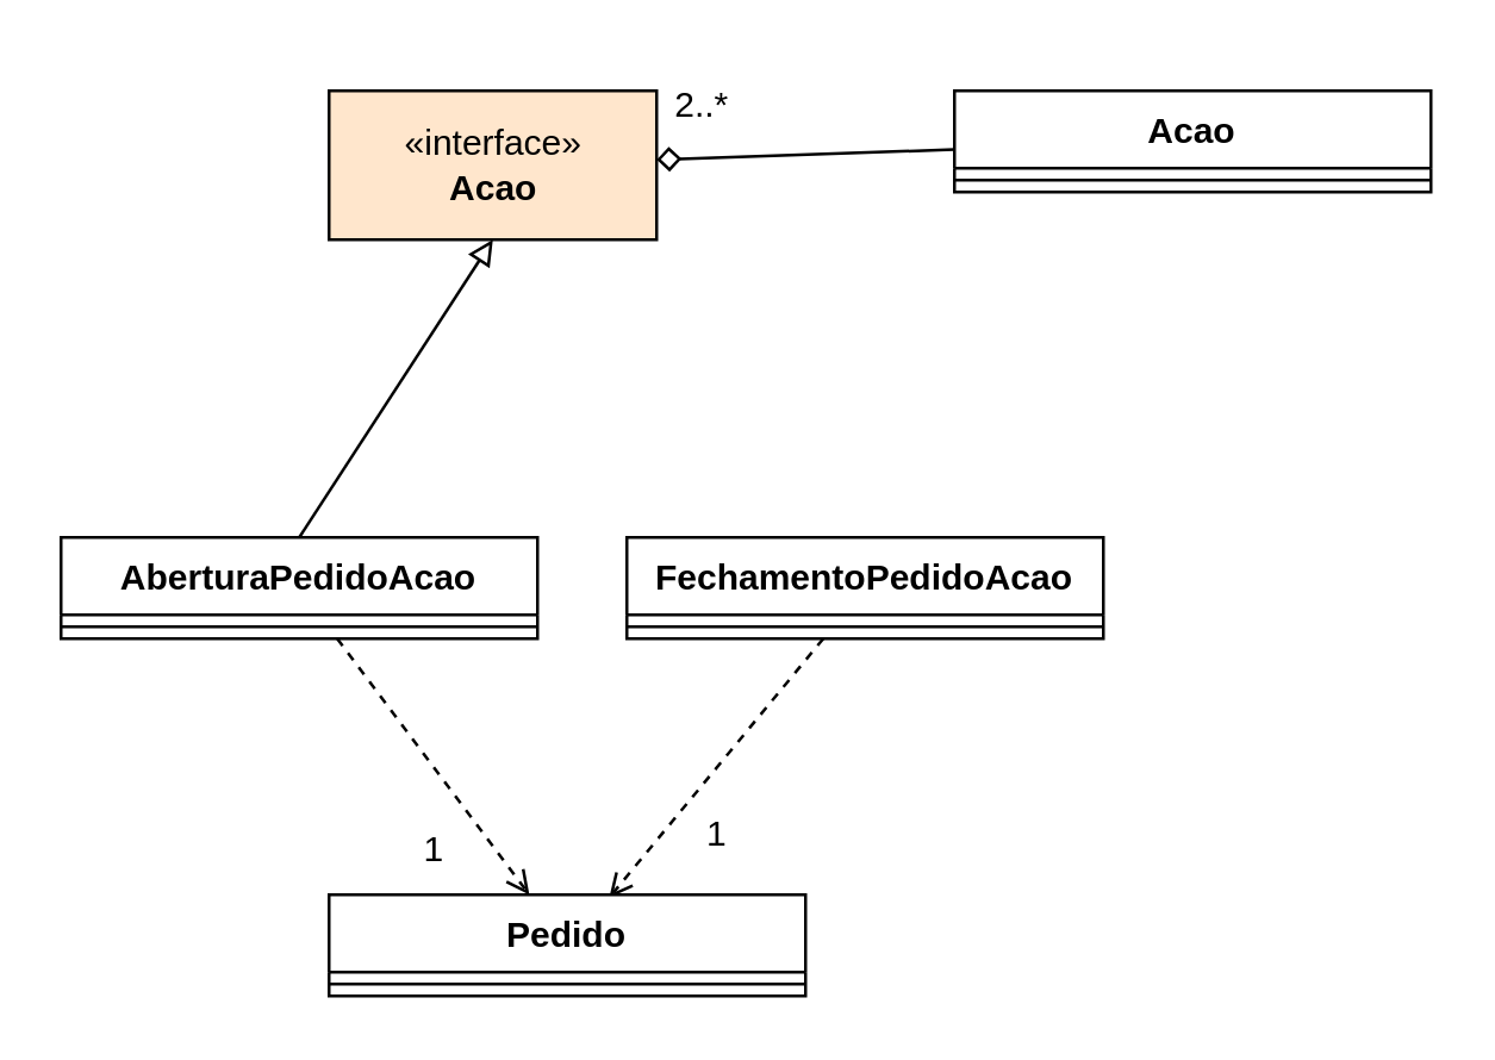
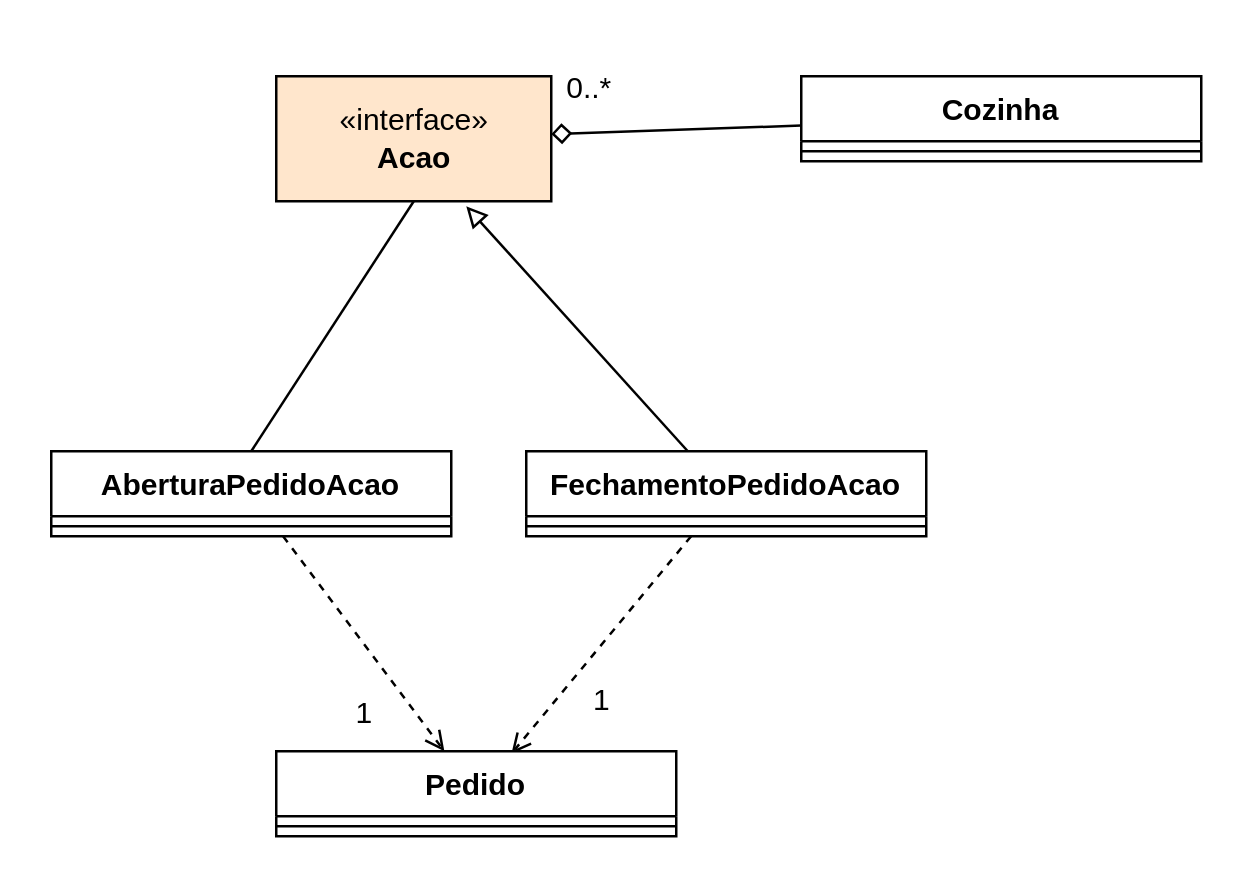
- <mxCell id="18" value="2..*" style="text;html=1;align=center;verticalAlign=middle;resizable=0;points=[];autosize=1;strokeColor=none;fillColor=none;" vertex="1" parent="1"><mxGeometry x="215" y="20" width="40" height="30" as="geometry" /></mxCell>
+ <mxCell id="18" value="0..*" style="text;html=1;align=center;verticalAlign=middle;resizable=0;points=[];autosize=1;strokeColor=none;fillColor=none;" vertex="1" parent="1"><mxGeometry x="215" y="20" width="40" height="30" as="geometry" /></mxCell>
- <mxCell id="13" value="Acao" style="swimlane;fontStyle=1;align=center;verticalAlign=top;childLayout=stackLayout;horizontal=1;startSize=26;horizontalStack=0;resizeParent=1;resizeParentMax=0;resizeLast=0;collapsible=1;marginBottom=0;" vertex="1" parent="1"><mxGeometry x="320" y="30" width="160" height="34" as="geometry" /></mxCell>
+ <mxCell id="13" value="Cozinha" style="swimlane;fontStyle=1;align=center;verticalAlign=top;childLayout=stackLayout;horizontal=1;startSize=26;horizontalStack=0;resizeParent=1;resizeParentMax=0;resizeLast=0;collapsible=1;marginBottom=0;" vertex="1" parent="1"><mxGeometry x="320" y="30" width="160" height="34" as="geometry" /></mxCell>
- <mxCell id="2" style="rounded=0;orthogonalLoop=1;jettySize=auto;html=1;exitX=0.5;exitY=0;exitDx=0;exitDy=0;entryX=0.5;entryY=1;entryDx=0;entryDy=0;endArrow=block;endFill=0;" edge="1" parent="1" source="4" target="15"><mxGeometry relative="1" as="geometry" /></mxCell>
+ <mxCell id="2" style="rounded=0;orthogonalLoop=1;jettySize=auto;html=1;exitX=0.5;exitY=0;exitDx=0;exitDy=0;entryX=0.5;entryY=1;entryDx=0;entryDy=0;endArrow=none;endFill=0;" edge="1" parent="1" source="4" target="15"><mxGeometry relative="1" as="geometry" /></mxCell>
+ <mxCell id="6" style="edgeStyle=none;rounded=0;orthogonalLoop=1;jettySize=auto;html=1;entryX=0.691;entryY=1.04;entryDx=0;entryDy=0;entryPerimeter=0;endArrow=block;endFill=0;" edge="1" parent="1" source="8" target="15"><mxGeometry relative="1" as="geometry" /></mxCell>
